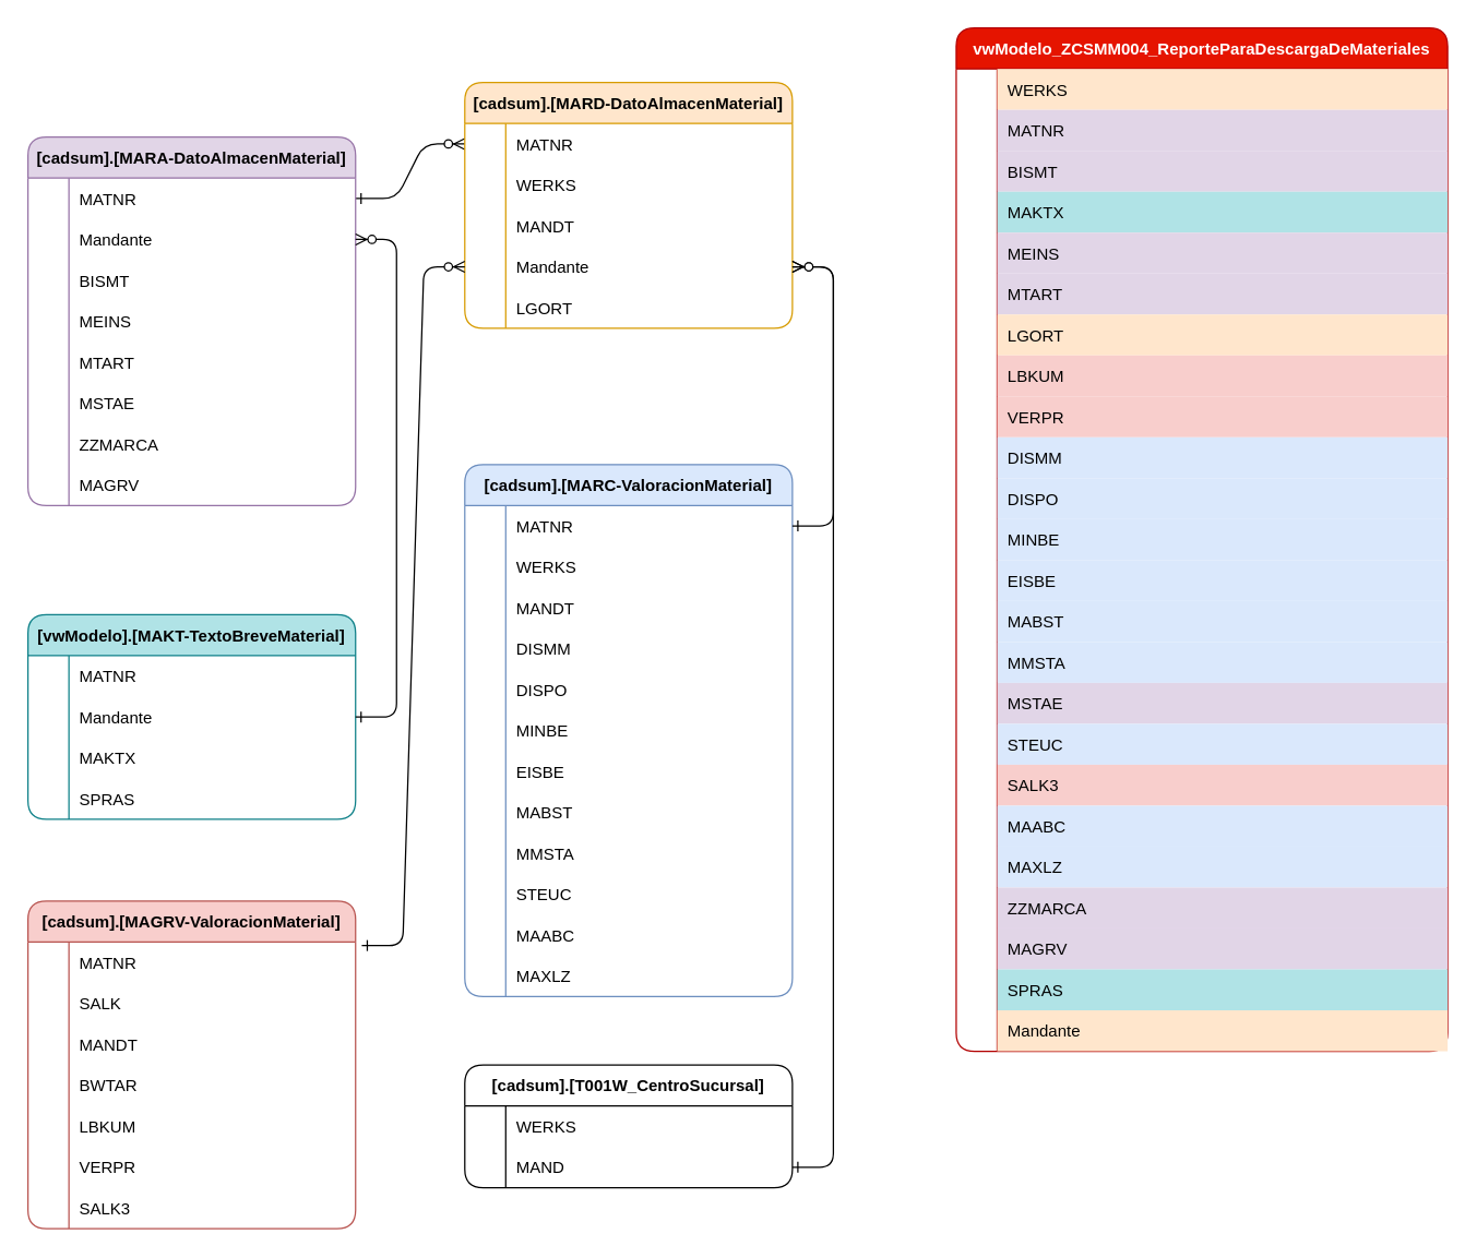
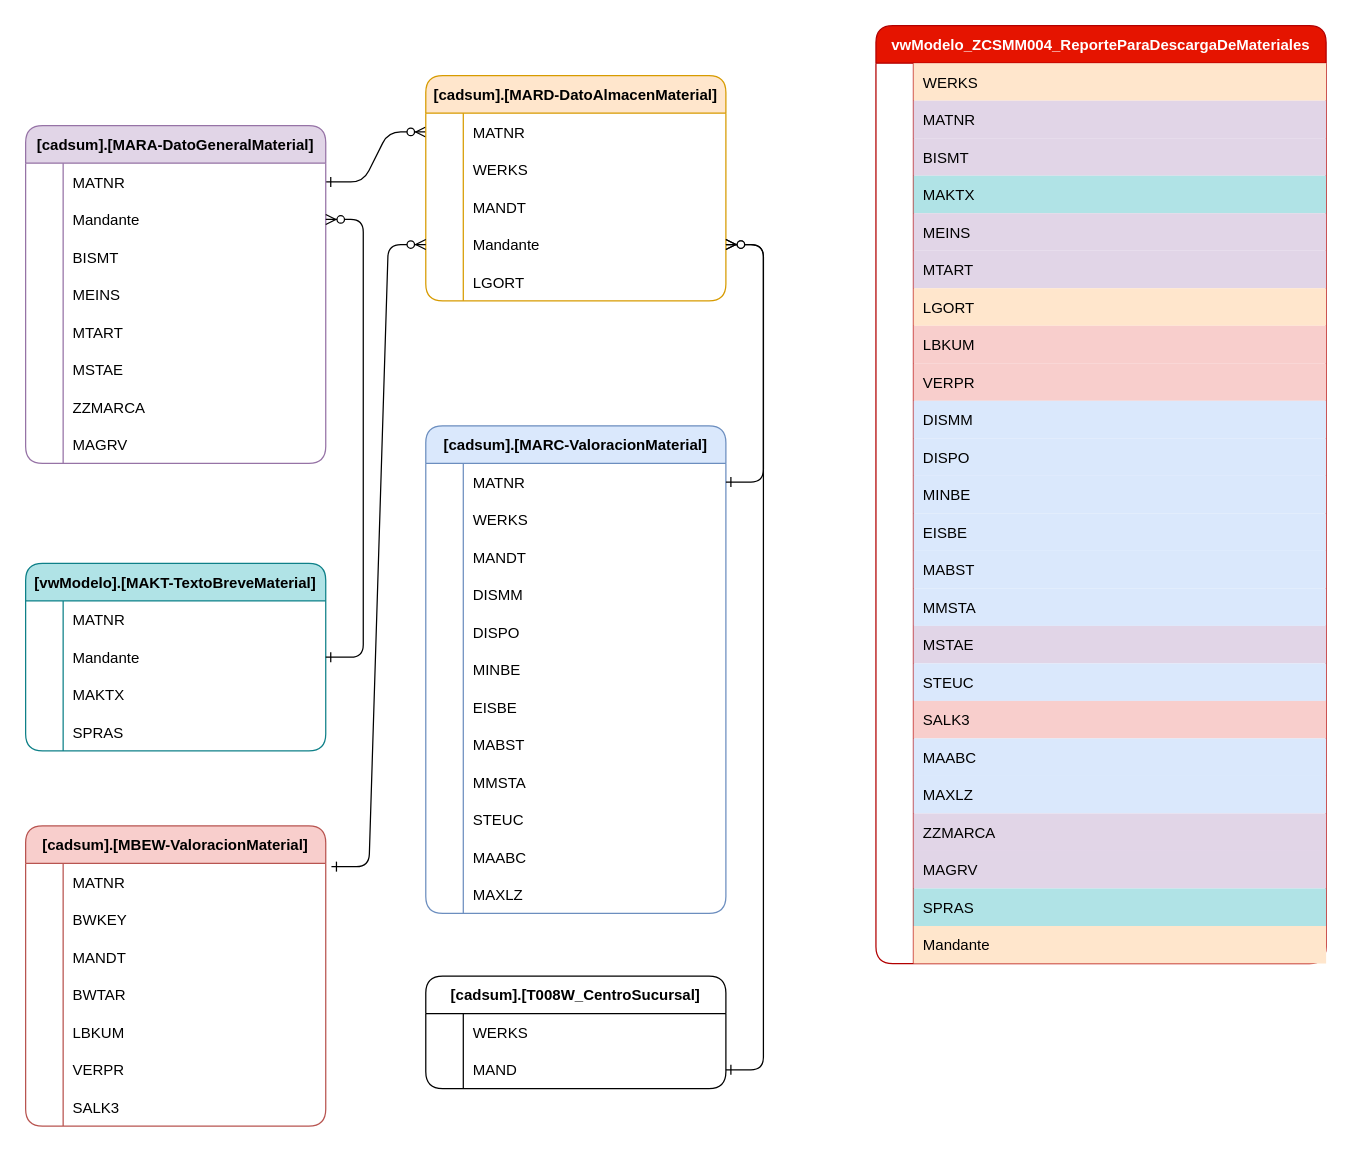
- <mxCell id="129" value="[cadsum].[MARA-DatoAlmacenMaterial]" style="shape=table;startSize=30;container=1;collapsible=1;childLayout=tableLayout;fixedRows=1;rowLines=0;fontStyle=1;align=center;resizeLast=1;rounded=1;fillColor=#e1d5e7;strokeColor=#9673a6;" vertex="1" parent="1"><mxGeometry x="20" y="100" width="240" height="270" as="geometry" /></mxCell>
+ <mxCell id="129" value="[cadsum].[MARA-DatoGeneralMaterial]" style="shape=table;startSize=30;container=1;collapsible=1;childLayout=tableLayout;fixedRows=1;rowLines=0;fontStyle=1;align=center;resizeLast=1;rounded=1;fillColor=#e1d5e7;strokeColor=#9673a6;" vertex="1" parent="1"><mxGeometry x="20" y="100" width="240" height="270" as="geometry" /></mxCell>
- <mxCell id="167" value="[cadsum].[MAGRV-ValoracionMaterial]" style="shape=table;startSize=30;container=1;collapsible=1;childLayout=tableLayout;fixedRows=1;rowLines=0;fontStyle=1;align=center;resizeLast=1;fillColor=#f8cecc;strokeColor=#b85450;rounded=1;" vertex="1" parent="1"><mxGeometry x="20" y="660" width="240" height="240" as="geometry" /></mxCell>
+ <mxCell id="167" value="[cadsum].[MBEW-ValoracionMaterial]" style="shape=table;startSize=30;container=1;collapsible=1;childLayout=tableLayout;fixedRows=1;rowLines=0;fontStyle=1;align=center;resizeLast=1;fillColor=#f8cecc;strokeColor=#b85450;rounded=1;" vertex="1" parent="1"><mxGeometry x="20" y="660" width="240" height="240" as="geometry" /></mxCell>
- <mxCell id="173" value="SALK" style="shape=partialRectangle;overflow=hidden;connectable=0;fillColor=none;align=left;strokeColor=inherit;top=0;left=0;bottom=0;right=0;spacingLeft=6;" vertex="1" parent="171"><mxGeometry x="30" width="210" height="30" as="geometry"><mxRectangle width="210" height="30" as="alternateBounds" /></mxGeometry></mxCell>
+ <mxCell id="173" value="BWKEY" style="shape=partialRectangle;overflow=hidden;connectable=0;fillColor=none;align=left;strokeColor=inherit;top=0;left=0;bottom=0;right=0;spacingLeft=6;" vertex="1" parent="171"><mxGeometry x="30" width="210" height="30" as="geometry"><mxRectangle width="210" height="30" as="alternateBounds" /></mxGeometry></mxCell>
- <mxCell id="189" value="[cadsum].[T001W_CentroSucursal]" style="shape=table;startSize=30;container=1;collapsible=1;childLayout=tableLayout;fixedRows=1;rowLines=0;fontStyle=1;align=center;resizeLast=1;rounded=1;" vertex="1" parent="1"><mxGeometry x="340" y="780" width="240" height="90" as="geometry" /></mxCell>
+ <mxCell id="189" value="[cadsum].[T008W_CentroSucursal]" style="shape=table;startSize=30;container=1;collapsible=1;childLayout=tableLayout;fixedRows=1;rowLines=0;fontStyle=1;align=center;resizeLast=1;rounded=1;" vertex="1" parent="1"><mxGeometry x="340" y="780" width="240" height="90" as="geometry" /></mxCell>
